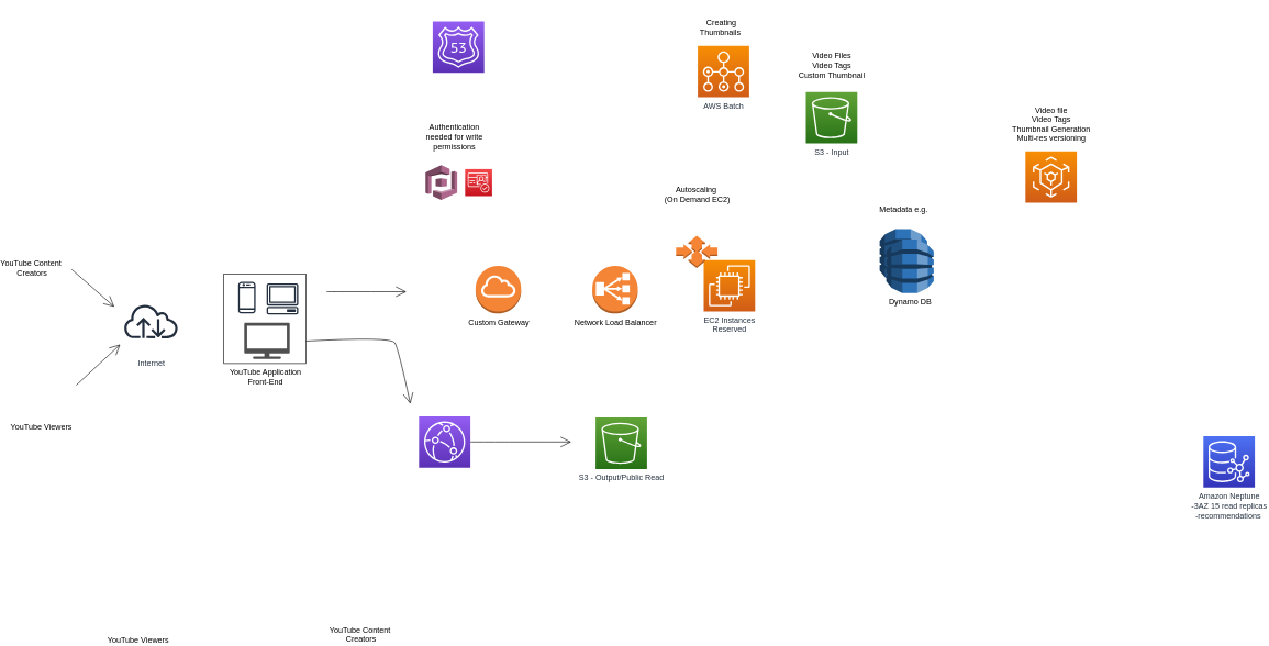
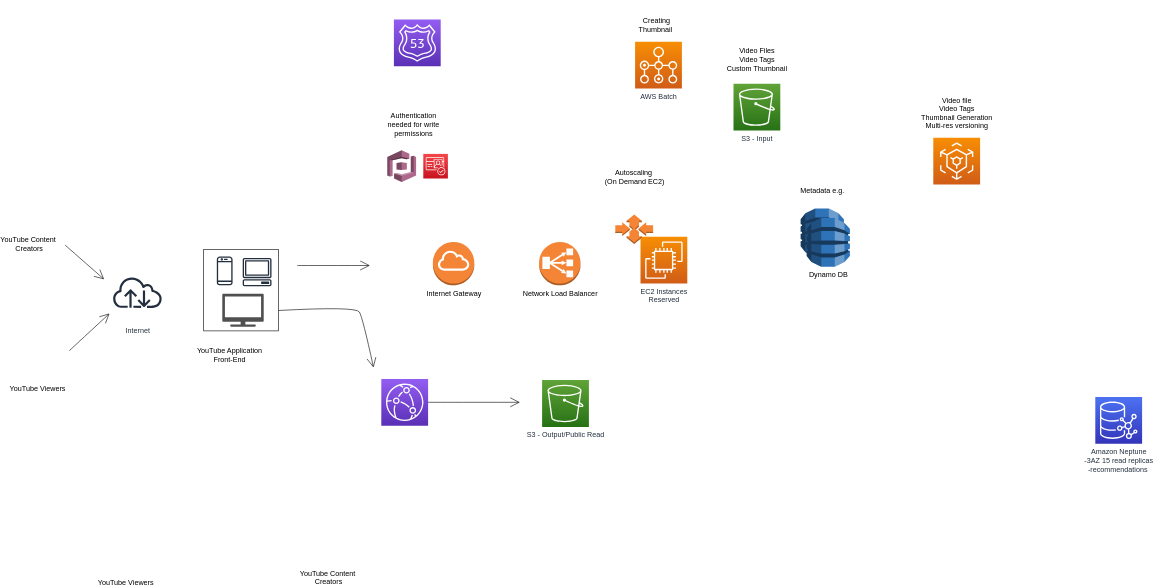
- <mxCell id="27" value="Creating Thumbnails&amp;nbsp;" style="text;strokeColor=none;fillColor=none;html=1;align=center;verticalAlign=middle;whiteSpace=wrap;rounded=0;hachureGap=4;" vertex="1" parent="1"><mxGeometry x="1045" y="20" width="90" height="43" as="geometry" /></mxCell>
+ <mxCell id="27" value="Creating Thumbnail&amp;nbsp;" style="text;strokeColor=none;fillColor=none;html=1;align=center;verticalAlign=middle;whiteSpace=wrap;rounded=0;hachureGap=4;" vertex="1" parent="1"><mxGeometry x="1045" y="20" width="90" height="43" as="geometry" /></mxCell>
- <mxCell id="11" value="Custom Gateway" style="outlineConnect=0;dashed=0;verticalLabelPosition=bottom;verticalAlign=top;align=center;html=1;shape=mxgraph.aws3.internet_gateway;fillColor=#F58536;gradientColor=none;hachureGap=4;" vertex="1" parent="1"><mxGeometry x="717" y="403" width="69" height="72" as="geometry" /></mxCell>
+ <mxCell id="11" value="Internet Gateway" style="outlineConnect=0;dashed=0;verticalLabelPosition=bottom;verticalAlign=top;align=center;html=1;shape=mxgraph.aws3.internet_gateway;fillColor=#F58536;gradientColor=none;hachureGap=4;" vertex="1" parent="1"><mxGeometry x="717" y="403" width="69" height="72" as="geometry" /></mxCell>
- <mxCell id="18" value="YouTube Application&lt;br&gt;Front-End" style="text;html=1;align=center;verticalAlign=middle;resizable=0;points=[];autosize=1;strokeColor=none;fillColor=none;hachureGap=4;" vertex="1" parent="1"><mxGeometry x="334.25" y="551" width="127" height="41" as="geometry" /></mxCell>
+ <mxCell id="18" value="YouTube Application&lt;br&gt;Front-End" style="text;html=1;align=center;verticalAlign=middle;resizable=0;points=[];autosize=1;strokeColor=none;fillColor=none;hachureGap=4;" vertex="1" parent="1"><mxGeometry x="314.25" y="571" width="127" height="41" as="geometry" /></mxCell>
